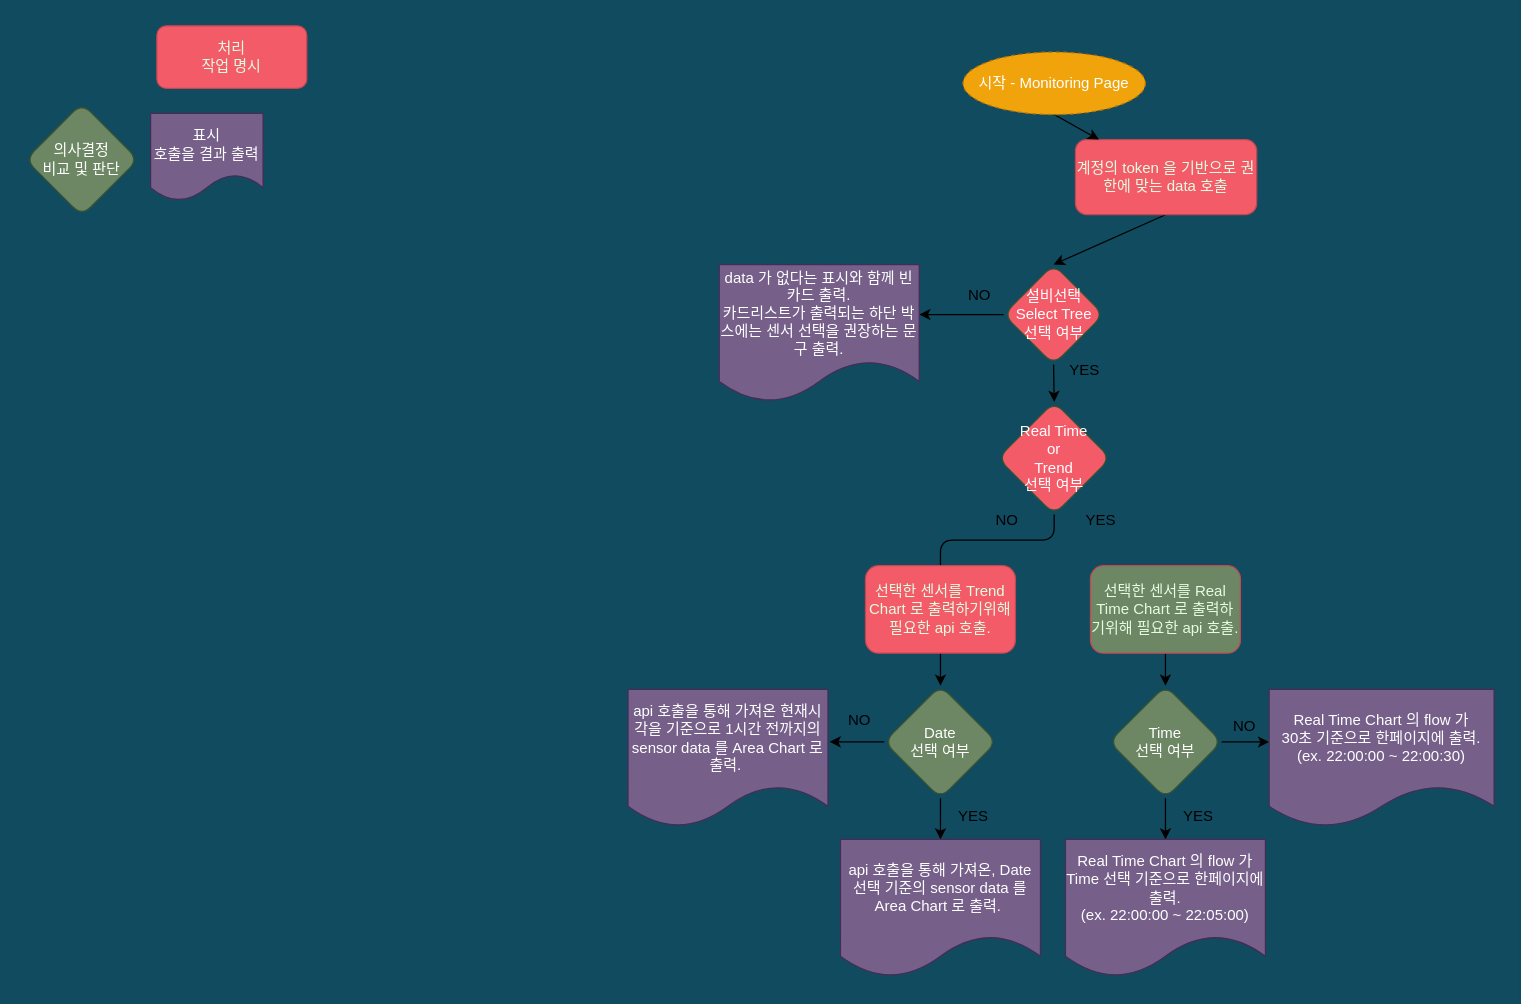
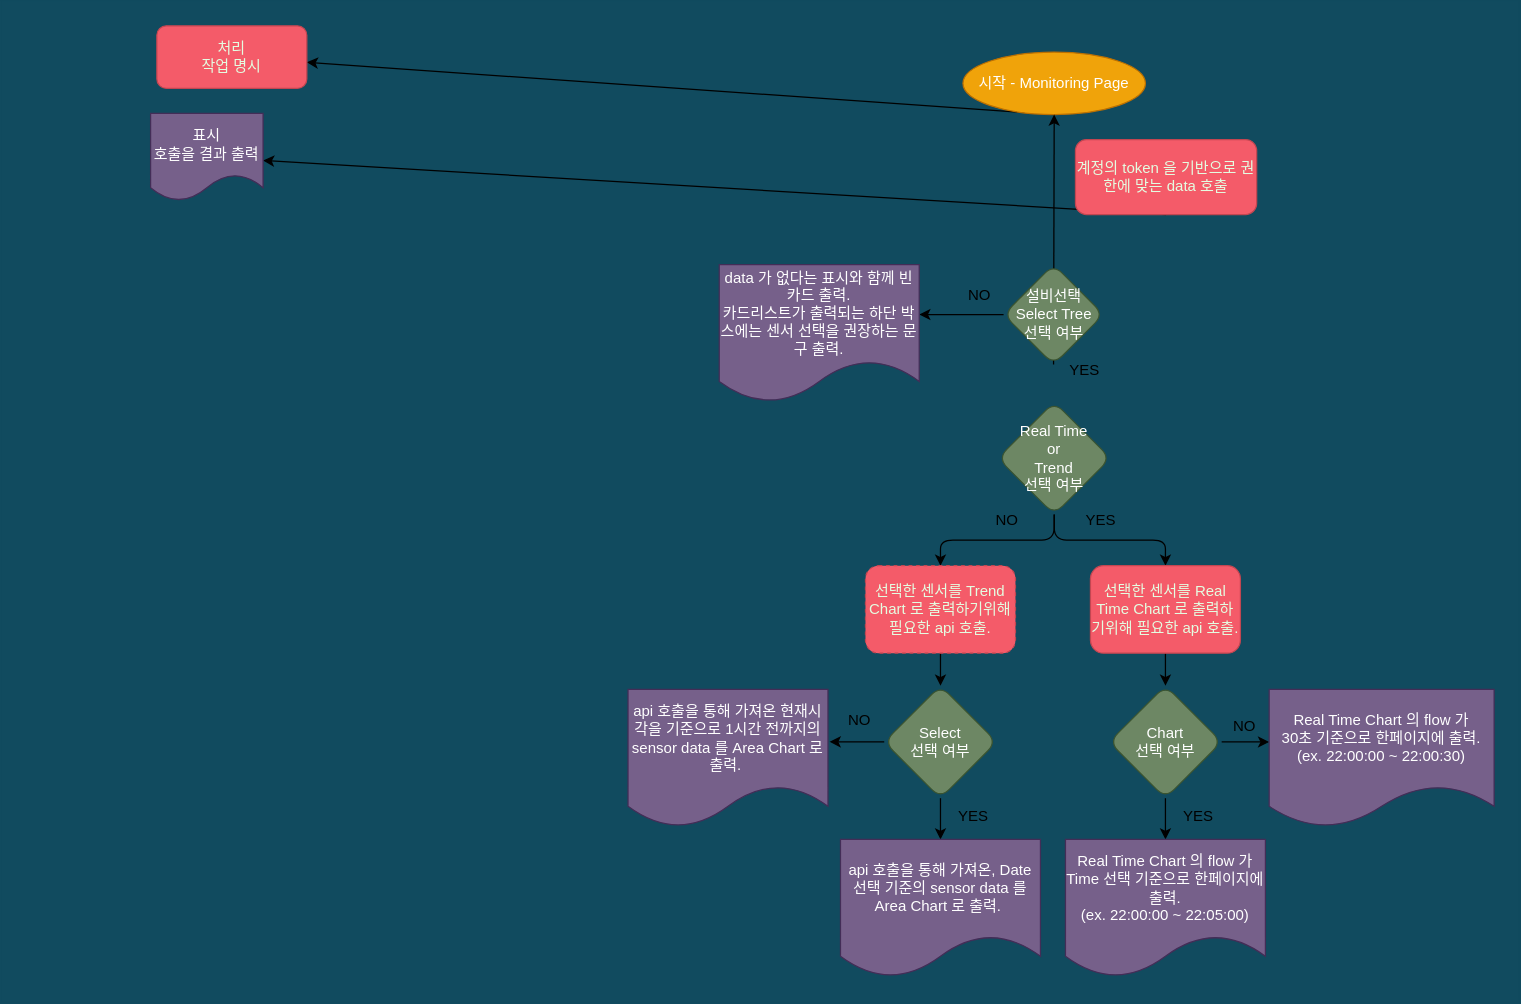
- <mxCell id="6" value="&lt;font color=&quot;#ffffff&quot;&gt;시작 - Monitoring Page&lt;/font&gt;" style="ellipse;whiteSpace=wrap;html=1;fillStyle=auto;fillColor=#f0a30a;fontColor=#000000;strokeColor=#BD7000;dashed=1;" vertex="1" parent="1"><mxGeometry x="770" y="41" width="146" height="50" as="geometry" /></mxCell>
+ <mxCell id="6" value="&lt;font color=&quot;#ffffff&quot;&gt;시작 - Monitoring Page&lt;/font&gt;" style="ellipse;whiteSpace=wrap;html=1;fillStyle=auto;fillColor=#f0a30a;fontColor=#000000;strokeColor=#BD7000;" vertex="1" parent="1"><mxGeometry x="770" y="41" width="146" height="50" as="geometry" /></mxCell>
- <mxCell id="5" style="edgeStyle=none;html=1;exitX=0.5;exitY=1;exitDx=0;exitDy=0;" edge="1" parent="1" source="6" target="4"><mxGeometry relative="1" as="geometry" /></mxCell>
+ <mxCell id="5" style="edgeStyle=none;html=1;exitX=0.5;exitY=1;exitDx=0;exitDy=0;" edge="1" parent="1" source="6" target="8"><mxGeometry relative="1" as="geometry" /></mxCell>
- <mxCell id="2" value="&lt;font style=&quot;font-size: 12px;&quot;&gt;의사결정&lt;br&gt;비교 및 판단&lt;/font&gt;" style="rhombus;whiteSpace=wrap;html=1;fillColor=#6d8764;strokeColor=#3A5431;fontColor=#ffffff;rounded=1;glass=0;strokeWidth=1;shadow=0;" vertex="1" parent="1"><mxGeometry x="20" y="82" width="90" height="90" as="geometry" /></mxCell>
- <mxCell id="3" style="edgeStyle=none;html=1;exitX=0.5;exitY=1;exitDx=0;exitDy=0;entryX=0.5;entryY=0;entryDx=0;entryDy=0;" edge="1" parent="1" source="4" target="11"><mxGeometry relative="1" as="geometry"><mxPoint x="843" y="211" as="targetPoint" /></mxGeometry></mxCell>
+ <mxCell id="3" style="edgeStyle=none;html=1;exitX=0.5;exitY=1;exitDx=0;exitDy=0;" edge="1" parent="1" source="4" target="7"><mxGeometry relative="1" as="geometry"><mxPoint x="843" y="211" as="targetPoint" /></mxGeometry></mxCell>
- <mxCell id="11" value="설비선택&lt;br&gt;Select Tree&lt;br&gt;선택 여부" style="rhombus;whiteSpace=wrap;html=1;fillColor=#f45b69;strokeColor=#3A5431;fontColor=#ffffff;rounded=1;glass=0;strokeWidth=1;shadow=0;" vertex="1" parent="1"><mxGeometry x="802.5" y="211" width="80" height="80" as="geometry" /></mxCell>
+ <mxCell id="11" value="설비선택&lt;br&gt;Select Tree&lt;br&gt;선택 여부" style="rhombus;whiteSpace=wrap;html=1;fillColor=#6d8764;strokeColor=#3A5431;fontColor=#ffffff;rounded=1;glass=0;strokeWidth=1;shadow=0;" vertex="1" parent="1"><mxGeometry x="802.5" y="211" width="80" height="80" as="geometry" /></mxCell>
- <mxCell id="9" style="edgeStyle=none;html=1;exitX=0.5;exitY=1;exitDx=0;exitDy=0;entryX=0.5;entryY=0;entryDx=0;entryDy=0;" edge="1" parent="1" source="11" target="17"><mxGeometry relative="1" as="geometry"><mxPoint x="843" y="328.65" as="targetPoint" /></mxGeometry></mxCell>
+ <mxCell id="9" style="edgeStyle=none;html=1;exitX=0.5;exitY=1;exitDx=0;exitDy=0;" edge="1" parent="1" source="11" target="6"><mxGeometry relative="1" as="geometry"><mxPoint x="843" y="328.65" as="targetPoint" /></mxGeometry></mxCell>
- <mxCell id="17" value="Real Time&lt;br&gt;or&lt;br&gt;Trend&lt;br&gt;선택 여부" style="rhombus;whiteSpace=wrap;html=1;fillColor=#f45b69;strokeColor=#3A5431;fontColor=#ffffff;rounded=1;glass=0;strokeWidth=1;shadow=0;" vertex="1" parent="1"><mxGeometry x="798" y="321" width="90" height="90" as="geometry" /></mxCell>
+ <mxCell id="17" value="Real Time&lt;br&gt;or&lt;br&gt;Trend&lt;br&gt;선택 여부" style="rhombus;whiteSpace=wrap;html=1;fillColor=#6d8764;strokeColor=#3A5431;fontColor=#ffffff;rounded=1;glass=0;strokeWidth=1;shadow=0;" vertex="1" parent="1"><mxGeometry x="798" y="321" width="90" height="90" as="geometry" /></mxCell>
+ <mxCell id="15" style="edgeStyle=orthogonalEdgeStyle;html=1;exitX=0.5;exitY=1;exitDx=0;exitDy=0;entryX=0.5;entryY=0;entryDx=0;entryDy=0;" edge="1" parent="1" source="17" target="23"><mxGeometry relative="1" as="geometry"><mxPoint x="935.48" y="449.79" as="targetPoint" /></mxGeometry></mxCell>
- <mxCell id="16" style="edgeStyle=orthogonalEdgeStyle;html=1;exitX=0.5;exitY=1;exitDx=0;exitDy=0;entryX=0.5;entryY=0;entryDx=0;entryDy=0;endArrow=none;" edge="1" parent="1" source="17" target="19"><mxGeometry relative="1" as="geometry"><mxPoint x="753.88" y="450.56" as="targetPoint" /></mxGeometry></mxCell>
+ <mxCell id="16" style="edgeStyle=orthogonalEdgeStyle;html=1;exitX=0.5;exitY=1;exitDx=0;exitDy=0;entryX=0.5;entryY=0;entryDx=0;entryDy=0;" edge="1" parent="1" source="17" target="19"><mxGeometry relative="1" as="geometry"><mxPoint x="753.88" y="450.56" as="targetPoint" /></mxGeometry></mxCell>
- <mxCell id="19" value="선택한 센서를 Trend Chart 로 출력하기위해 필요한 api 호출." style="whiteSpace=wrap;html=1;fillColor=#F45B69;strokeColor=#C34651;fontColor=#E4FDE1;rounded=1;glass=0;strokeWidth=1;shadow=0;" vertex="1" parent="1"><mxGeometry x="692" y="452" width="120" height="70" as="geometry" /></mxCell>
+ <mxCell id="19" value="선택한 센서를 Trend Chart 로 출력하기위해 필요한 api 호출." style="whiteSpace=wrap;html=1;fillColor=#F45B69;strokeColor=#C34651;fontColor=#E4FDE1;rounded=1;glass=0;strokeWidth=1;shadow=0;dashed=1;" vertex="1" parent="1"><mxGeometry x="692" y="452" width="120" height="70" as="geometry" /></mxCell>
- <mxCell id="23" value="선택한 센서를 Real Time Chart 로 출력하기위해 필요한 api 호출." style="whiteSpace=wrap;html=1;fillColor=#6d8764;strokeColor=#C34651;fontColor=#E4FDE1;rounded=1;glass=0;strokeWidth=1;shadow=0;" vertex="1" parent="1"><mxGeometry x="872" y="452" width="120" height="70" as="geometry" /></mxCell>
+ <mxCell id="23" value="선택한 센서를 Real Time Chart 로 출력하기위해 필요한 api 호출." style="whiteSpace=wrap;html=1;fillColor=#F45B69;strokeColor=#C34651;fontColor=#E4FDE1;rounded=1;glass=0;strokeWidth=1;shadow=0;" vertex="1" parent="1"><mxGeometry x="872" y="452" width="120" height="70" as="geometry" /></mxCell>
- <mxCell id="26" value="Date&lt;br&gt;선택 여부" style="rhombus;whiteSpace=wrap;html=1;fillColor=#6d8764;strokeColor=#3A5431;fontColor=#ffffff;rounded=1;glass=0;strokeWidth=1;shadow=0;" vertex="1" parent="1"><mxGeometry x="707" y="548" width="90" height="90" as="geometry" /></mxCell>
+ <mxCell id="26" value="Select&lt;br&gt;선택 여부" style="rhombus;whiteSpace=wrap;html=1;fillColor=#6d8764;strokeColor=#3A5431;fontColor=#ffffff;rounded=1;glass=0;strokeWidth=1;shadow=0;" vertex="1" parent="1"><mxGeometry x="707" y="548" width="90" height="90" as="geometry" /></mxCell>
- <mxCell id="29" value="Time&lt;br&gt;선택 여부" style="rhombus;whiteSpace=wrap;html=1;fillColor=#6d8764;strokeColor=#3A5431;fontColor=#ffffff;rounded=1;glass=0;strokeWidth=1;shadow=0;" vertex="1" parent="1"><mxGeometry x="887" y="548" width="90" height="90" as="geometry" /></mxCell>
+ <mxCell id="29" value="Chart&lt;br&gt;선택 여부" style="rhombus;whiteSpace=wrap;html=1;fillColor=#6d8764;strokeColor=#3A5431;fontColor=#ffffff;rounded=1;glass=0;strokeWidth=1;shadow=0;" vertex="1" parent="1"><mxGeometry x="887" y="548" width="90" height="90" as="geometry" /></mxCell>
